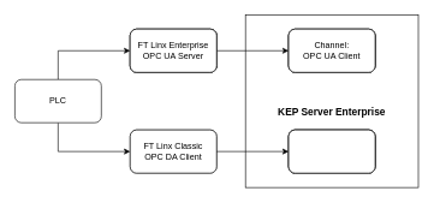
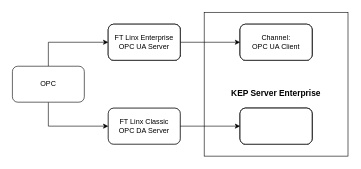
- <mxCell id="5" value="PLC" style="text;html=1;strokeColor=none;fillColor=none;align=center;verticalAlign=middle;whiteSpace=wrap;rounded=0;" vertex="1" parent="1"><mxGeometry x="60" y="130" width="40" height="20" as="geometry" /></mxCell>
+ <mxCell id="5" value="OPC" style="text;html=1;strokeColor=none;fillColor=none;align=center;verticalAlign=middle;whiteSpace=wrap;rounded=0;" vertex="1" parent="1"><mxGeometry x="60" y="130" width="40" height="20" as="geometry" /></mxCell>
- <mxCell id="13" value="&lt;div&gt;FT Linx Classic&lt;/div&gt;&lt;div&gt;OPC DA Client&lt;br&gt;&lt;/div&gt;" style="text;html=1;strokeColor=none;fillColor=none;align=center;verticalAlign=middle;whiteSpace=wrap;rounded=0;" vertex="1" parent="1"><mxGeometry x="190" y="190" width="100" height="40" as="geometry" /></mxCell>
+ <mxCell id="13" value="&lt;div&gt;FT Linx Classic&lt;/div&gt;&lt;div&gt;OPC DA Server&lt;br&gt;&lt;/div&gt;" style="text;html=1;strokeColor=none;fillColor=none;align=center;verticalAlign=middle;whiteSpace=wrap;rounded=0;" vertex="1" parent="1"><mxGeometry x="190" y="190" width="100" height="40" as="geometry" /></mxCell>
